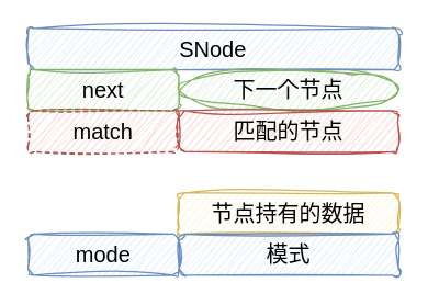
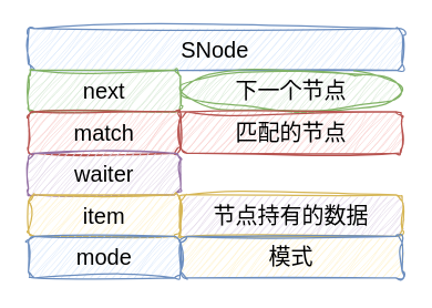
- <mxCell id="5" value="match" style="rounded=1;whiteSpace=wrap;html=1;fontSize=16;sketch=1;curveFitting=1;jiggle=2;fillColor=#f8cecc;strokeColor=#b85450;dashed=1;" vertex="1" parent="1"><mxGeometry x="20" y="80" width="110" height="30" as="geometry" /></mxCell>
+ <mxCell id="5" value="match" style="rounded=1;whiteSpace=wrap;html=1;fontSize=16;sketch=1;curveFitting=1;jiggle=2;fillColor=#f8cecc;strokeColor=#b85450;" vertex="1" parent="1"><mxGeometry x="20" y="80" width="110" height="30" as="geometry" /></mxCell>
+ <mxCell id="7" value="waiter" style="rounded=1;whiteSpace=wrap;html=1;fontSize=16;sketch=1;curveFitting=1;jiggle=2;fillColor=#e1d5e7;strokeColor=#9673a6;" vertex="1" parent="1"><mxGeometry x="20" y="110" width="110" height="30" as="geometry" /></mxCell>
+ <mxCell id="8" value="item" style="rounded=1;whiteSpace=wrap;html=1;fontSize=16;sketch=1;curveFitting=1;jiggle=2;fillColor=#fff2cc;strokeColor=#d6b656;" vertex="1" parent="1"><mxGeometry x="20" y="140" width="110" height="30" as="geometry" /></mxCell>
- <mxCell id="9" value="节点持有的数据" style="rounded=1;whiteSpace=wrap;html=1;fontSize=16;sketch=1;curveFitting=1;jiggle=2;fillColor=#fff2cc;strokeColor=#d6b656;" vertex="1" parent="1"><mxGeometry x="130" y="140" width="160" height="30" as="geometry" /></mxCell>
+ <mxCell id="9" value="节点持有的数据" style="rounded=1;whiteSpace=wrap;html=1;fontSize=16;sketch=1;curveFitting=1;jiggle=2;fillColor=#e1d5e7;strokeColor=#d6b656;" vertex="1" parent="1"><mxGeometry x="130" y="140" width="160" height="30" as="geometry" /></mxCell>
- <mxCell id="11" value="模式" style="rounded=1;whiteSpace=wrap;html=1;fontSize=16;sketch=1;curveFitting=1;jiggle=2;fillColor=#dae8fc;strokeColor=#6c8ebf;" vertex="1" parent="1"><mxGeometry x="130" y="170" width="160" height="30" as="geometry" /></mxCell>
+ <mxCell id="11" value="模式" style="rounded=1;whiteSpace=wrap;html=1;fontSize=16;sketch=1;curveFitting=1;jiggle=2;fillColor=#fff2cc;strokeColor=#6c8ebf;" vertex="1" parent="1"><mxGeometry x="130" y="170" width="160" height="30" as="geometry" /></mxCell>
